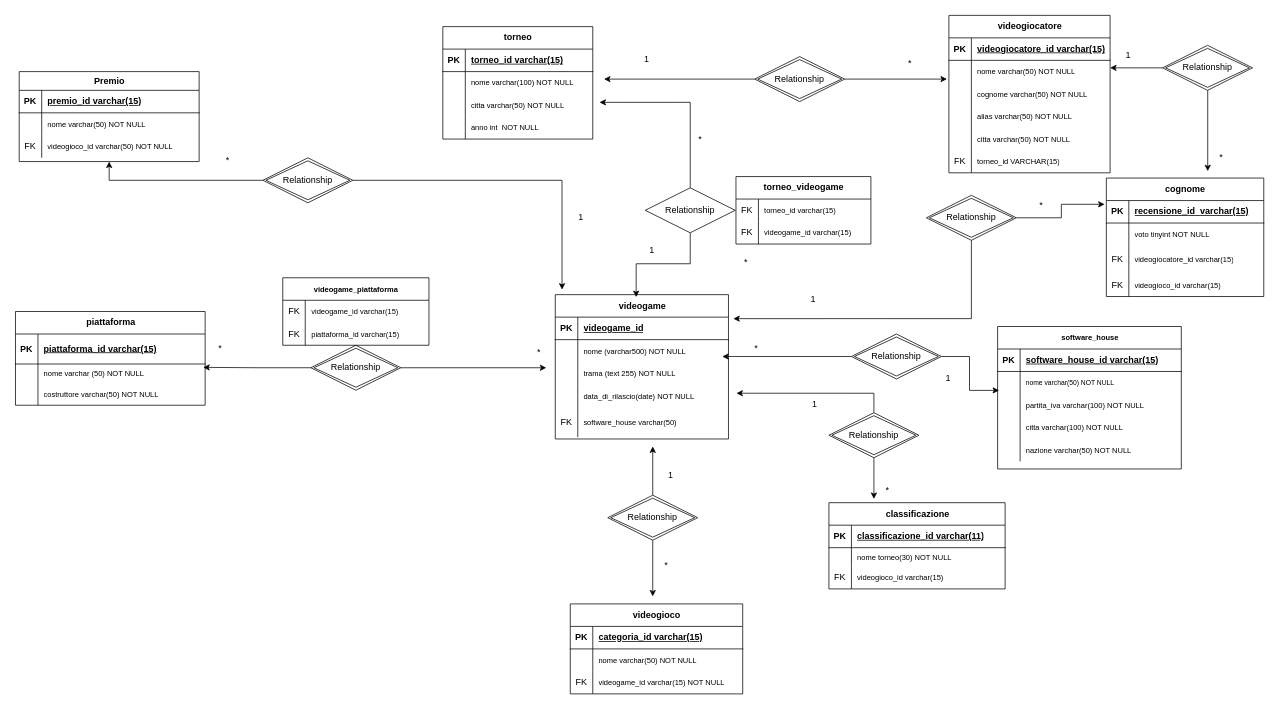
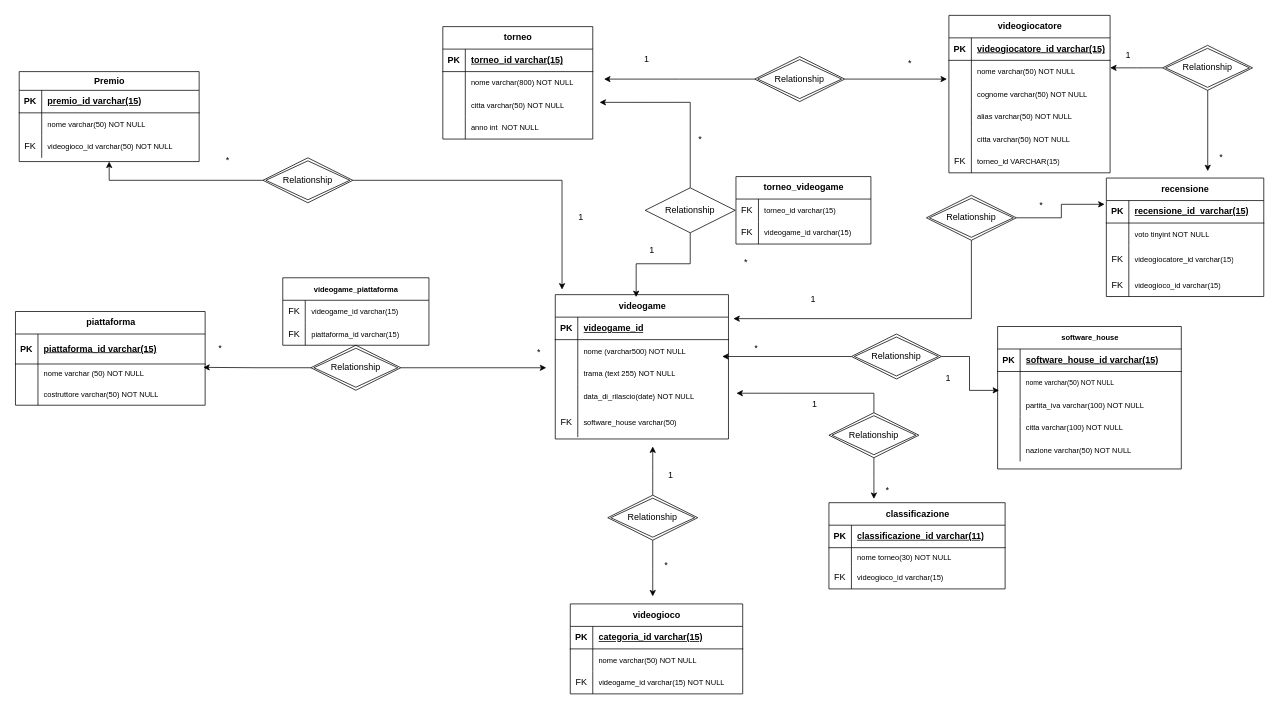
- <mxCell id="89" value="&lt;font style=&quot;font-size: 10px;&quot;&gt;nome &lt;font style=&quot;font-size: 10px;&quot;&gt;varchar(100) NOT NULL&lt;/font&gt;&lt;/font&gt;" style="shape=partialRectangle;connectable=0;fillColor=none;top=0;left=0;bottom=0;right=0;align=left;spacingLeft=6;overflow=hidden;whiteSpace=wrap;html=1;" vertex="1" parent="87"><mxGeometry x="30" width="170" height="30" as="geometry"><mxRectangle width="170" height="30" as="alternateBounds" /></mxGeometry></mxCell>
+ <mxCell id="89" value="&lt;font style=&quot;font-size: 10px;&quot;&gt;nome &lt;font style=&quot;font-size: 10px;&quot;&gt;varchar(800) NOT NULL&lt;/font&gt;&lt;/font&gt;" style="shape=partialRectangle;connectable=0;fillColor=none;top=0;left=0;bottom=0;right=0;align=left;spacingLeft=6;overflow=hidden;whiteSpace=wrap;html=1;" vertex="1" parent="87"><mxGeometry x="30" width="170" height="30" as="geometry"><mxRectangle width="170" height="30" as="alternateBounds" /></mxGeometry></mxCell>
- <mxCell id="96" value="cognome" style="shape=table;startSize=30;container=1;collapsible=1;childLayout=tableLayout;fixedRows=1;rowLines=0;fontStyle=1;align=center;resizeLast=1;html=1;" vertex="1" parent="1"><mxGeometry x="1475" y="237" width="210" height="158" as="geometry" /></mxCell>
+ <mxCell id="96" value="recensione" style="shape=table;startSize=30;container=1;collapsible=1;childLayout=tableLayout;fixedRows=1;rowLines=0;fontStyle=1;align=center;resizeLast=1;html=1;" vertex="1" parent="1"><mxGeometry x="1475" y="237" width="210" height="158" as="geometry" /></mxCell>
